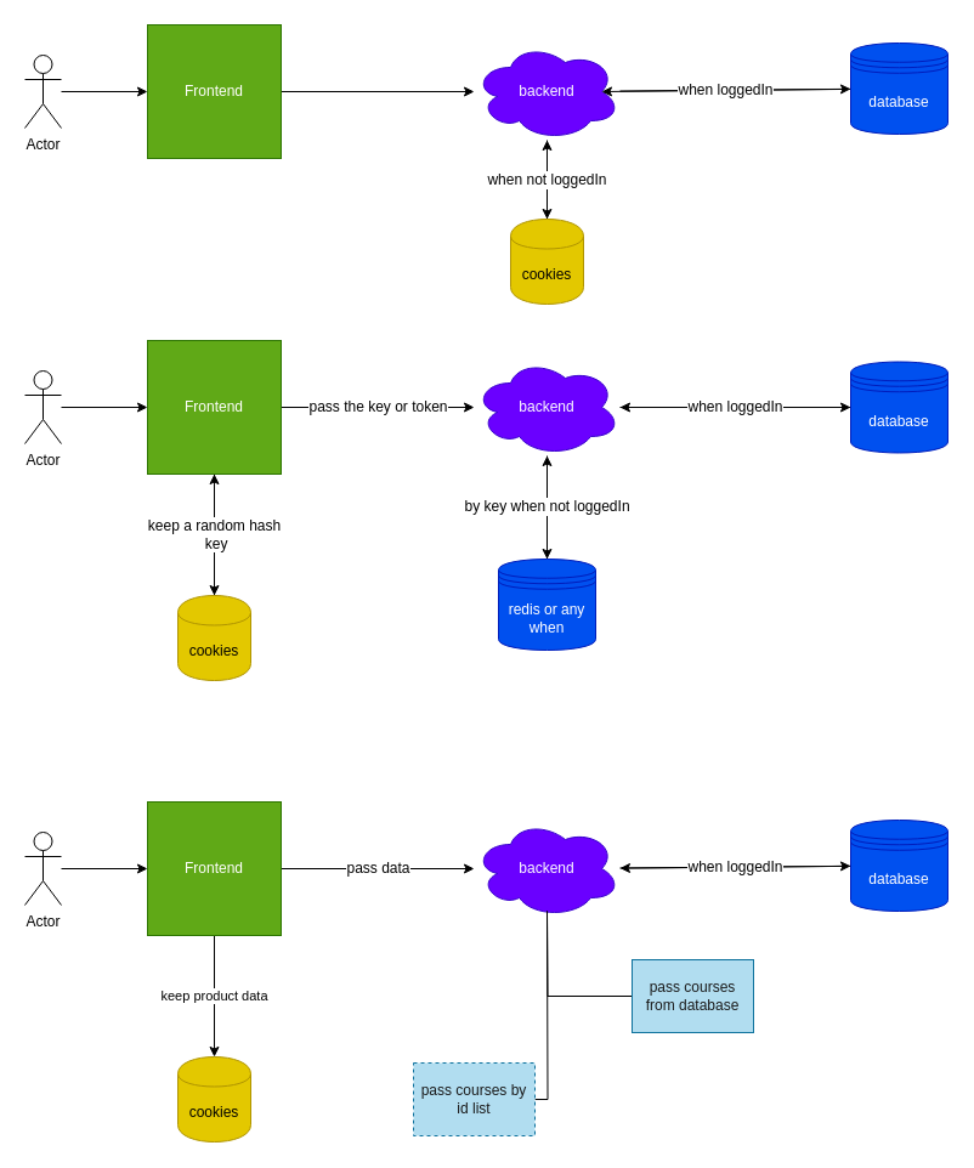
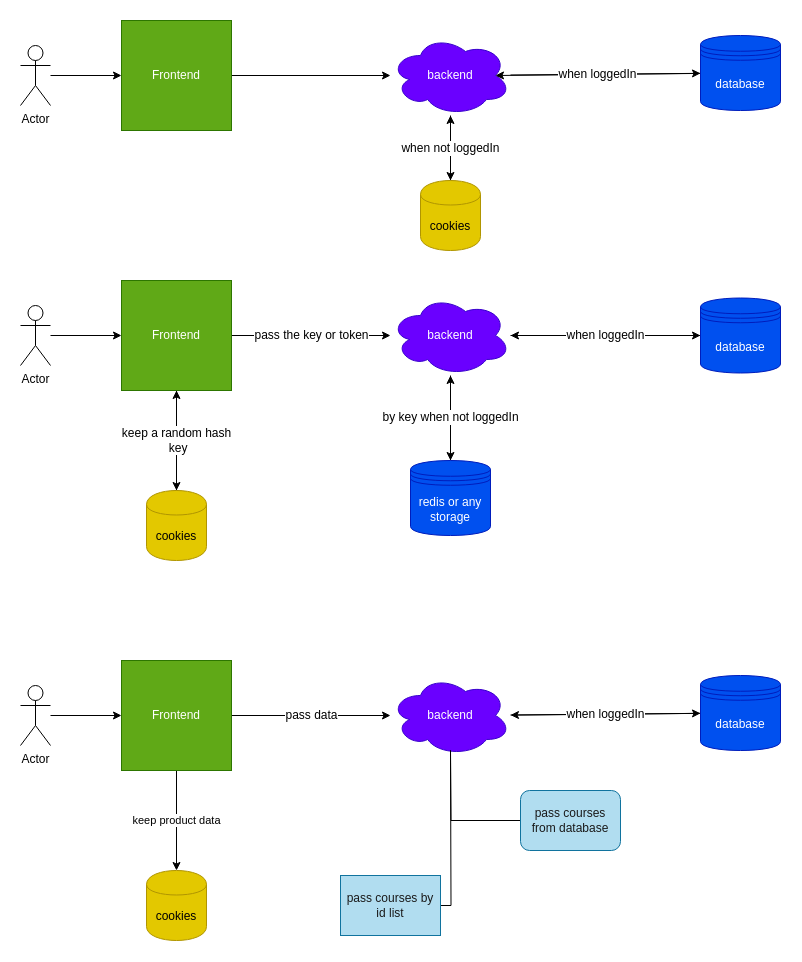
- <mxCell id="24" value="redis or any when&lt;br&gt;" style="shape=datastore;whiteSpace=wrap;html=1;fillColor=#0050ef;strokeColor=#001DBC;fontColor=#ffffff;" vertex="1" parent="1"><mxGeometry x="410" y="460" width="80" height="75" as="geometry" /></mxCell>
+ <mxCell id="24" value="redis or any storage&lt;br&gt;" style="shape=datastore;whiteSpace=wrap;html=1;fillColor=#0050ef;strokeColor=#001DBC;fontColor=#ffffff;" vertex="1" parent="1"><mxGeometry x="410" y="460" width="80" height="75" as="geometry" /></mxCell>
- <mxCell id="40" value="pass courses from database" style="whiteSpace=wrap;html=1;align=center;verticalAlign=middle;treeFolding=1;treeMoving=1;fontSize=12;fillColor=#b1ddf0;strokeColor=#10739e;fontColor=#1A1A1A;" vertex="1" parent="1"><mxGeometry x="520" y="790" width="100" height="60" as="geometry" /></mxCell>
+ <mxCell id="40" value="pass courses from database" style="whiteSpace=wrap;html=1;align=center;verticalAlign=middle;treeFolding=1;treeMoving=1;fontSize=12;fillColor=#b1ddf0;strokeColor=#10739e;fontColor=#1A1A1A;rounded=1;" vertex="1" parent="1"><mxGeometry x="520" y="790" width="100" height="60" as="geometry" /></mxCell>
- <mxCell id="39" value="pass courses by id list" style="whiteSpace=wrap;html=1;align=center;verticalAlign=middle;treeFolding=1;treeMoving=1;fontSize=12;fillColor=#b1ddf0;strokeColor=#10739e;fontColor=#1A1A1A;dashed=1;" vertex="1" parent="1"><mxGeometry x="340" y="875" width="100" height="60" as="geometry" /></mxCell>
+ <mxCell id="39" value="pass courses by id list" style="whiteSpace=wrap;html=1;align=center;verticalAlign=middle;treeFolding=1;treeMoving=1;fontSize=12;fillColor=#b1ddf0;strokeColor=#10739e;fontColor=#1A1A1A;" vertex="1" parent="1"><mxGeometry x="340" y="875" width="100" height="60" as="geometry" /></mxCell>
